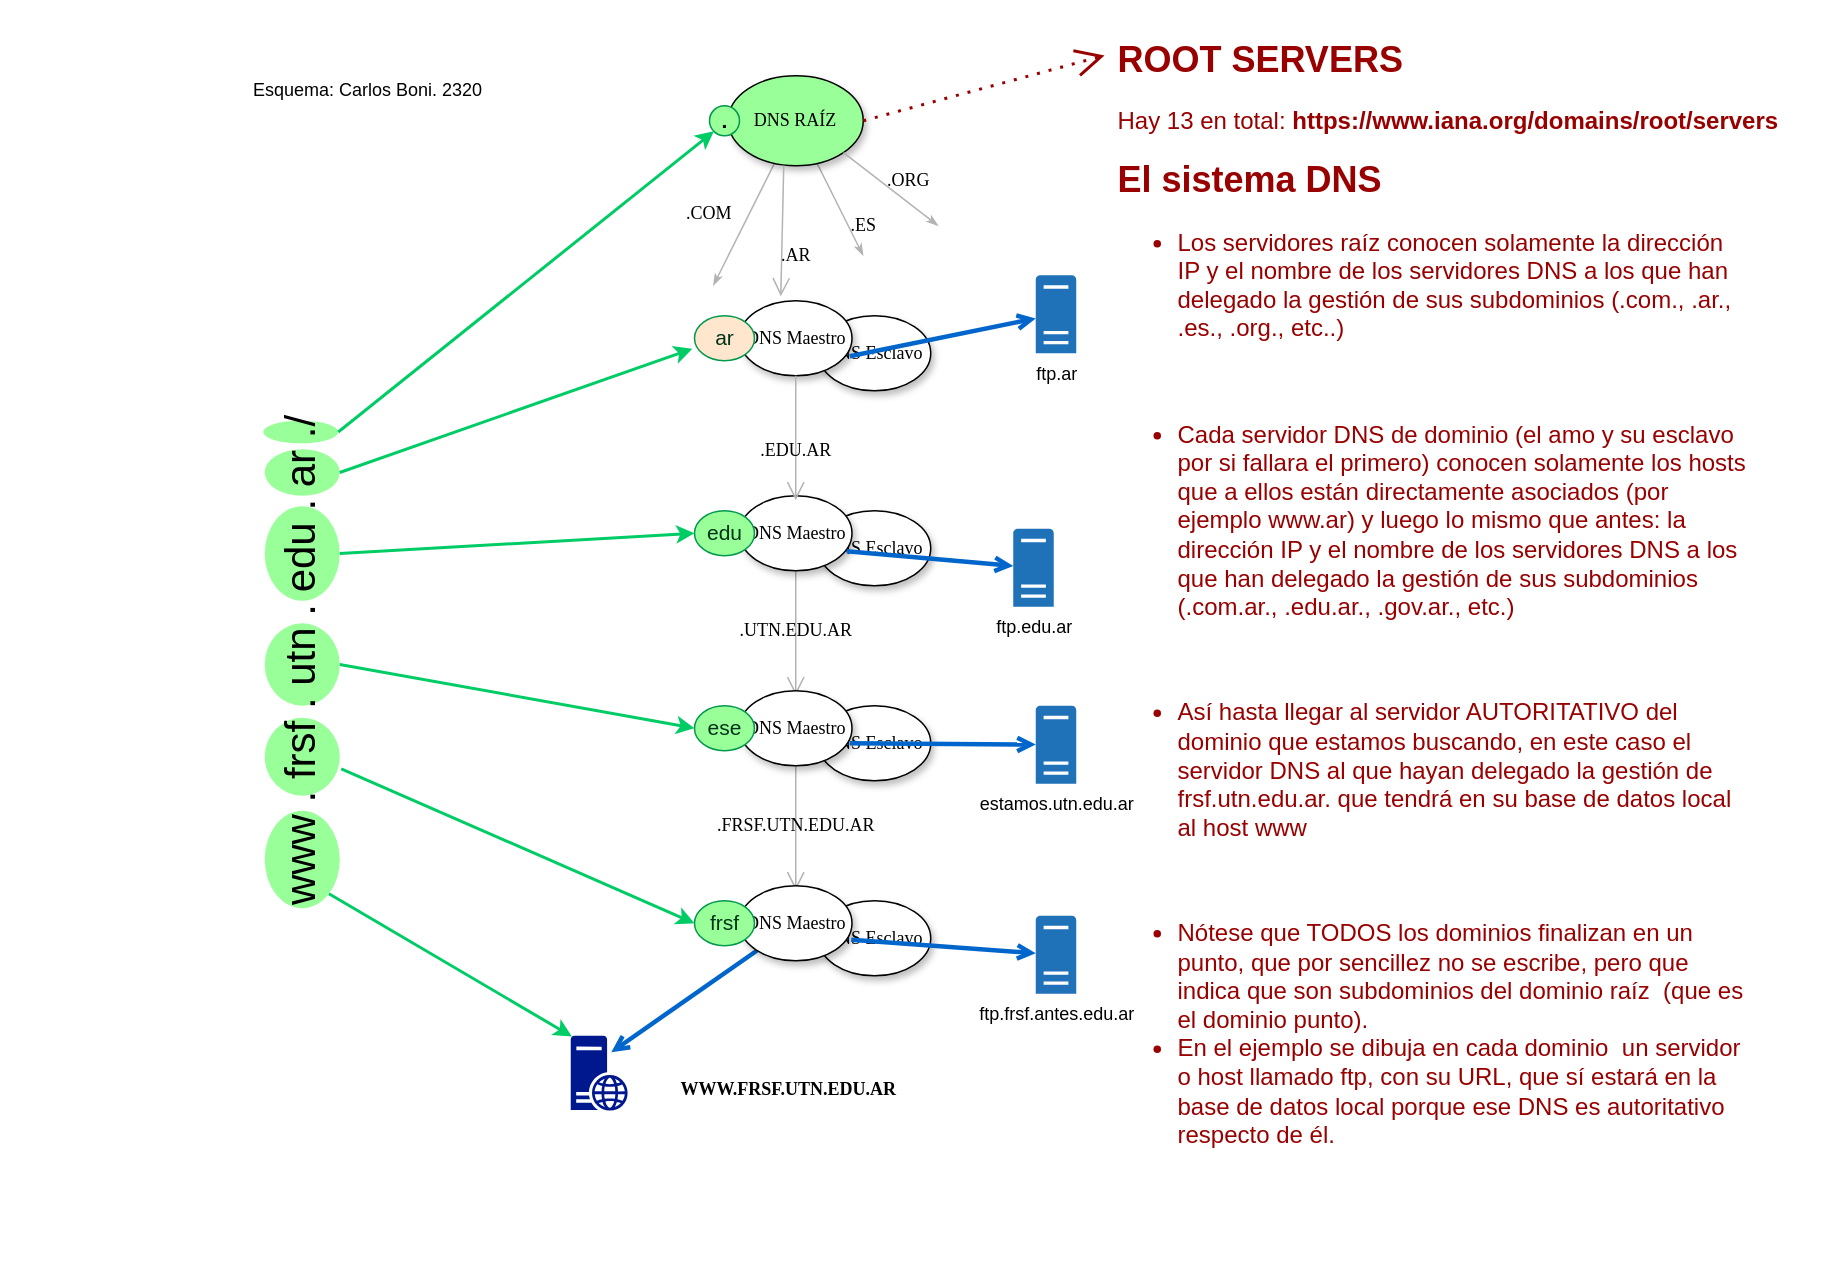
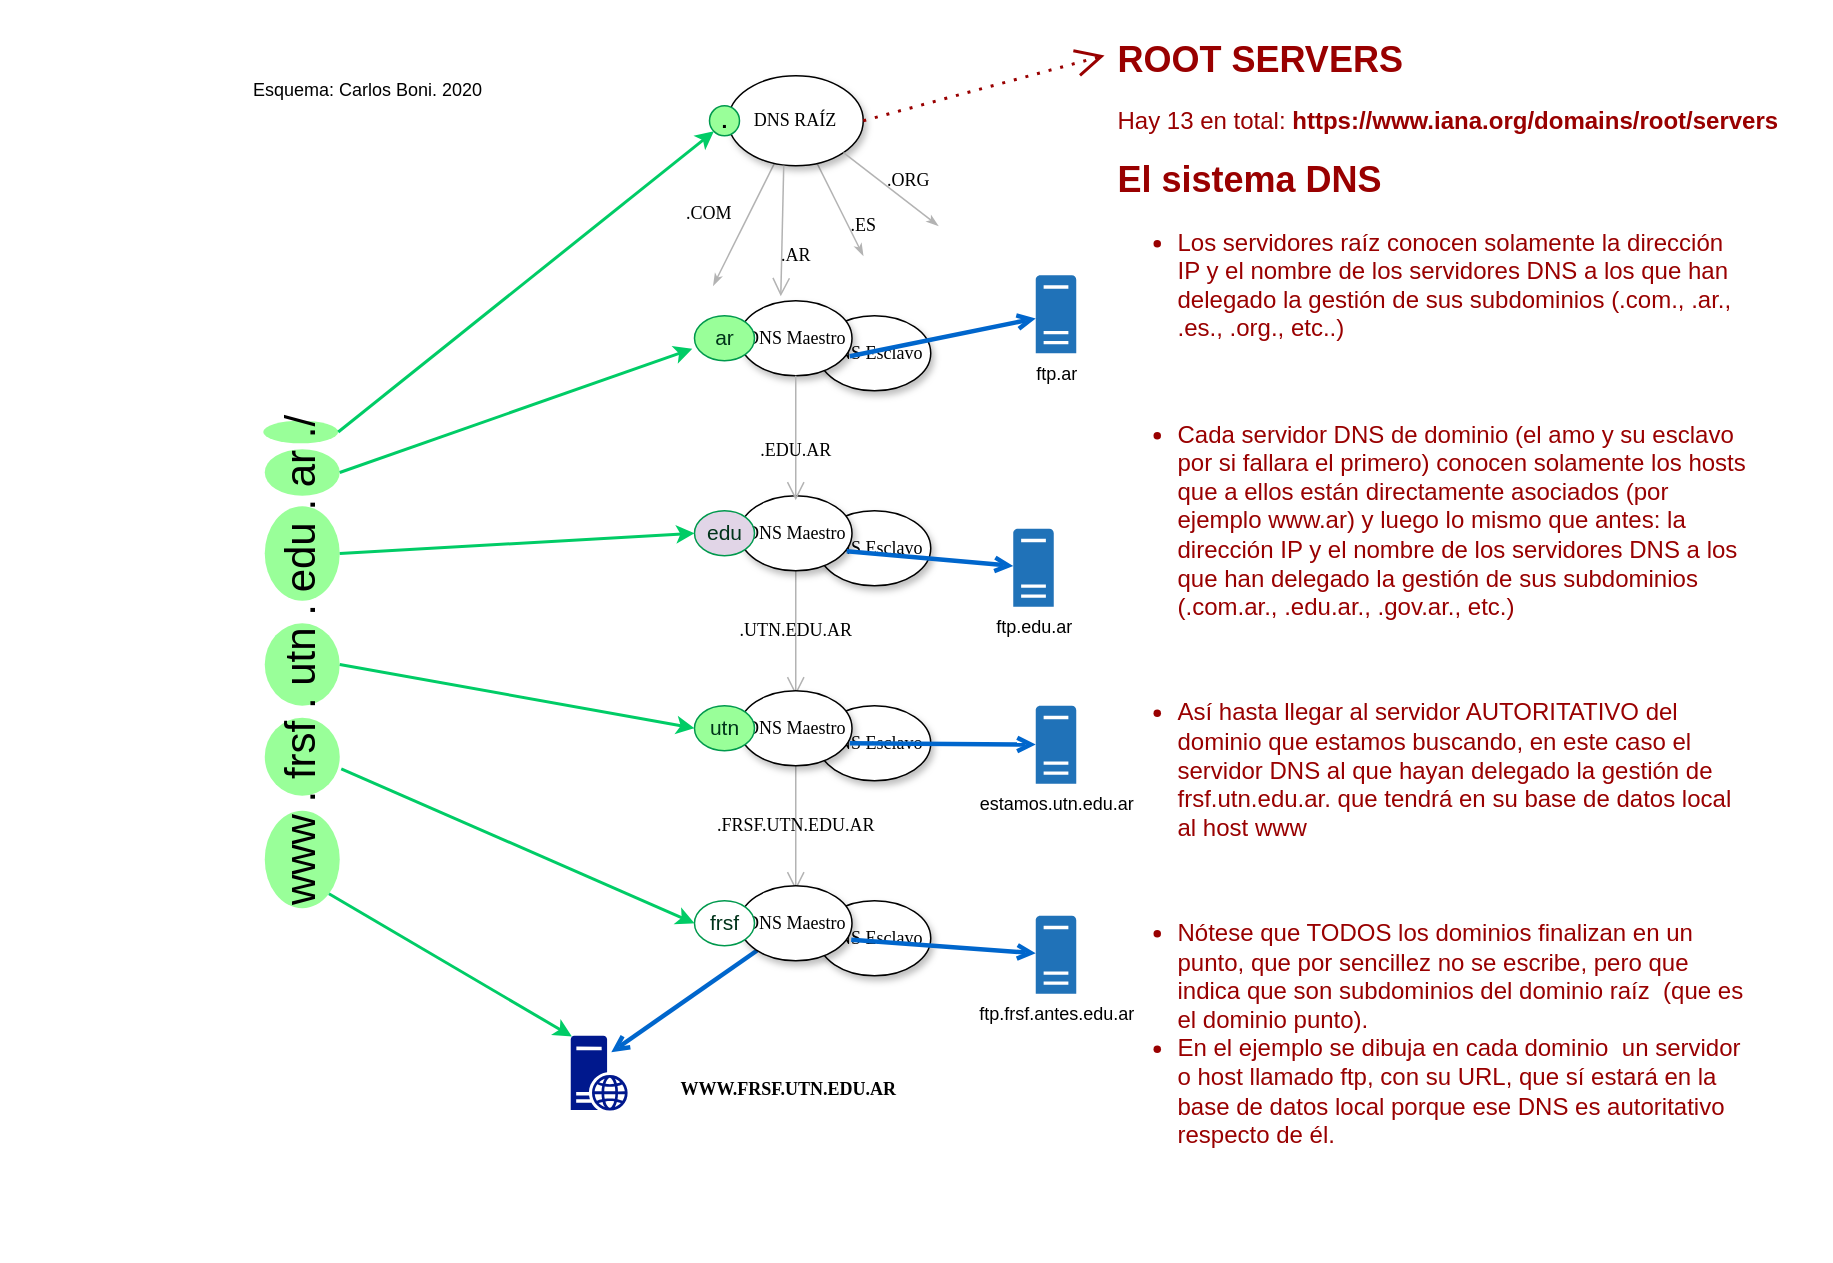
- <mxCell id="49" value="Esquema: Carlos Boni. 2320" style="text;html=1;strokeColor=none;fillColor=none;align=center;verticalAlign=middle;whiteSpace=wrap;rounded=0;" vertex="1" parent="1"><mxGeometry x="160" y="50" width="170" height="20" as="geometry" /></mxCell>
+ <mxCell id="49" value="Esquema: Carlos Boni. 2020" style="text;html=1;strokeColor=none;fillColor=none;align=center;verticalAlign=middle;whiteSpace=wrap;rounded=0;" vertex="1" parent="1"><mxGeometry x="160" y="50" width="170" height="20" as="geometry" /></mxCell>
- <mxCell id="9" value="&lt;span&gt;DNS RAÍZ&lt;/span&gt;" style="ellipse;whiteSpace=wrap;html=1;rounded=0;shadow=1;comic=0;labelBackgroundColor=none;strokeWidth=1;fontFamily=Verdana;fontSize=12;align=center;fillColor=#99ff99;" parent="1" vertex="1"><mxGeometry x="485" y="50" width="90" height="60" as="geometry" /></mxCell>
+ <mxCell id="9" value="&lt;span&gt;DNS RAÍZ&lt;/span&gt;" style="ellipse;whiteSpace=wrap;html=1;rounded=0;shadow=1;comic=0;labelBackgroundColor=none;strokeWidth=1;fontFamily=Verdana;fontSize=12;align=center;" parent="1" vertex="1"><mxGeometry x="485" y="50" width="90" height="60" as="geometry" /></mxCell>
- <mxCell id="17" value="&lt;font style=&quot;font-size: 14px&quot; color=&quot;#00331a&quot;&gt;ar&lt;/font&gt;" style="ellipse;whiteSpace=wrap;html=1;fillColor=#ffe6cc;fontColor=#990000;strokeColor=#00994D;" parent="1" vertex="1"><mxGeometry x="462.5" y="210" width="40" height="30" as="geometry" /></mxCell>
+ <mxCell id="17" value="&lt;font style=&quot;font-size: 14px&quot; color=&quot;#00331a&quot;&gt;ar&lt;/font&gt;" style="ellipse;whiteSpace=wrap;html=1;fillColor=#99FF99;fontColor=#990000;strokeColor=#00994D;" parent="1" vertex="1"><mxGeometry x="462.5" y="210" width="40" height="30" as="geometry" /></mxCell>
- <mxCell id="22" value="&lt;font style=&quot;font-size: 14px&quot; color=&quot;#00331a&quot;&gt;edu&lt;/font&gt;" style="ellipse;whiteSpace=wrap;html=1;fillColor=#99FF99;fontColor=#990000;strokeColor=#00994D;" parent="1" vertex="1"><mxGeometry x="462.5" y="340" width="40" height="30" as="geometry" /></mxCell>
+ <mxCell id="22" value="&lt;font style=&quot;font-size: 14px&quot; color=&quot;#00331a&quot;&gt;edu&lt;/font&gt;" style="ellipse;whiteSpace=wrap;html=1;fillColor=#e1d5e7;fontColor=#990000;strokeColor=#00994D;" parent="1" vertex="1"><mxGeometry x="462.5" y="340" width="40" height="30" as="geometry" /></mxCell>
- <mxCell id="26" value="&lt;font style=&quot;font-size: 14px&quot; color=&quot;#00331a&quot;&gt;ese&lt;/font&gt;" style="ellipse;whiteSpace=wrap;html=1;fillColor=#99FF99;fontColor=#990000;strokeColor=#00994D;" parent="1" vertex="1"><mxGeometry x="462.5" y="470" width="40" height="30" as="geometry" /></mxCell>
+ <mxCell id="26" value="&lt;font style=&quot;font-size: 14px&quot; color=&quot;#00331a&quot;&gt;utn&lt;/font&gt;" style="ellipse;whiteSpace=wrap;html=1;fillColor=#99FF99;fontColor=#990000;strokeColor=#00994D;" parent="1" vertex="1"><mxGeometry x="462.5" y="470" width="40" height="30" as="geometry" /></mxCell>
- <mxCell id="30" value="&lt;font style=&quot;font-size: 14px&quot; color=&quot;#00331a&quot;&gt;frsf&lt;/font&gt;" style="ellipse;whiteSpace=wrap;html=1;fillColor=#99FF99;fontColor=#990000;strokeColor=#00994D;" parent="1" vertex="1"><mxGeometry x="462.5" y="600" width="40" height="30" as="geometry" /></mxCell>
+ <mxCell id="30" value="&lt;font style=&quot;font-size: 14px&quot; color=&quot;#00331a&quot;&gt;frsf&lt;/font&gt;" style="ellipse;whiteSpace=wrap;html=1;fillColor=#ffffff;fontColor=#990000;strokeColor=#00994D;" parent="1" vertex="1"><mxGeometry x="462.5" y="600" width="40" height="30" as="geometry" /></mxCell>
